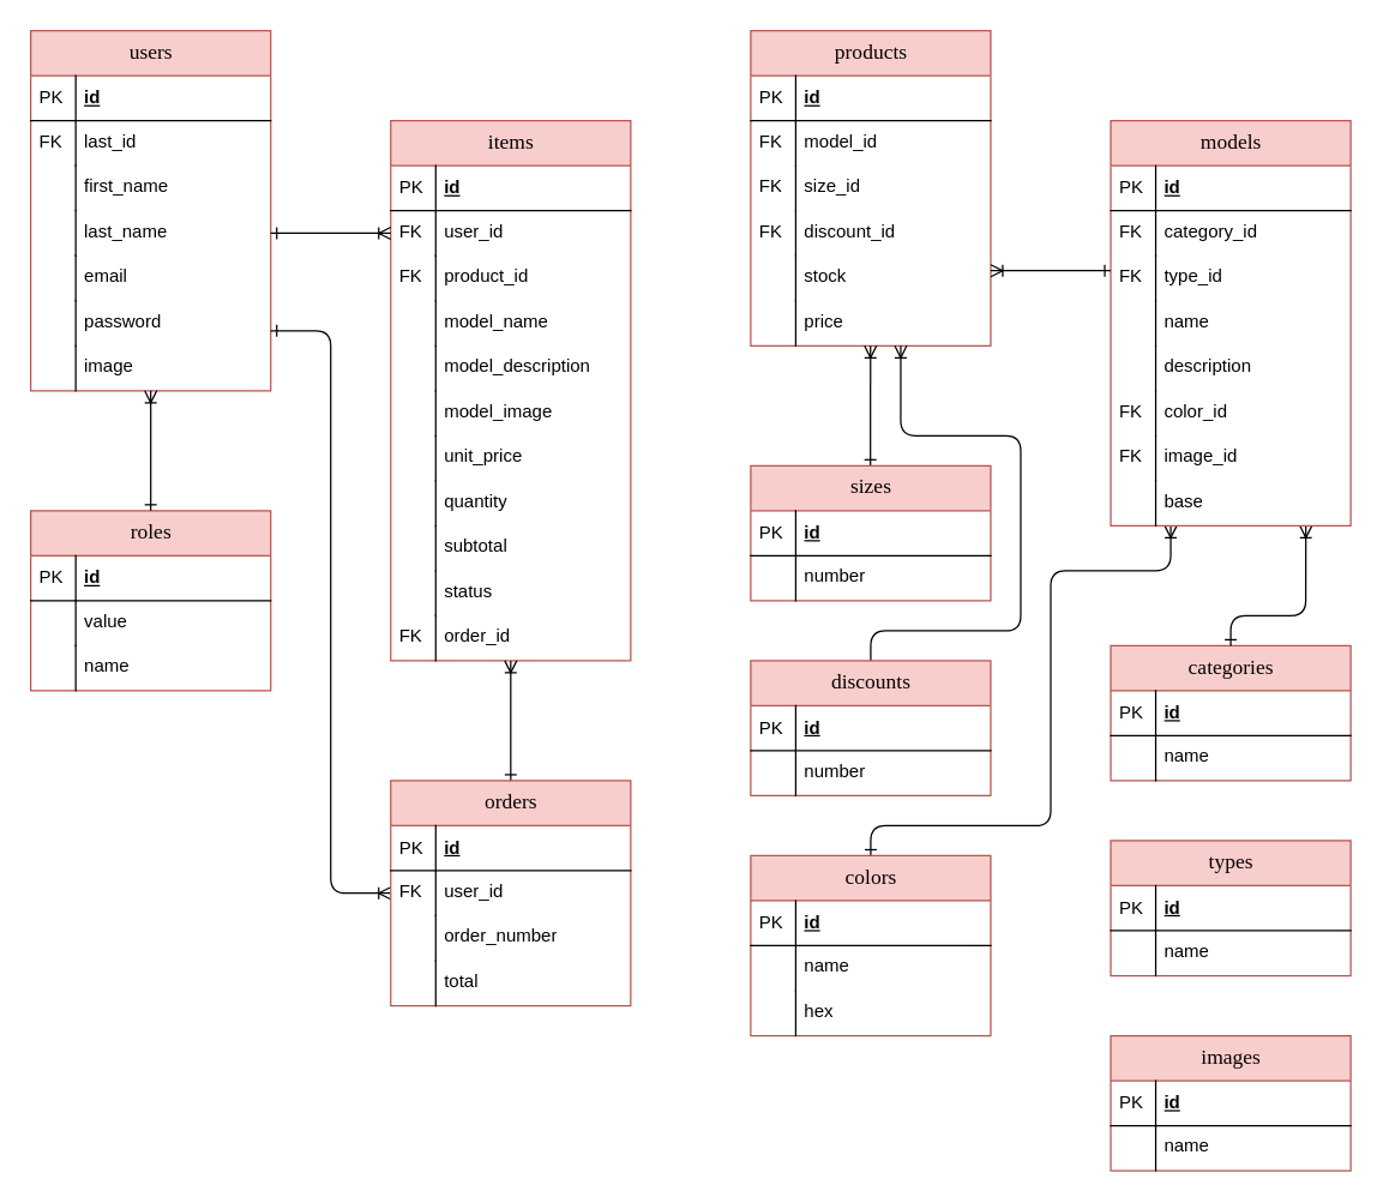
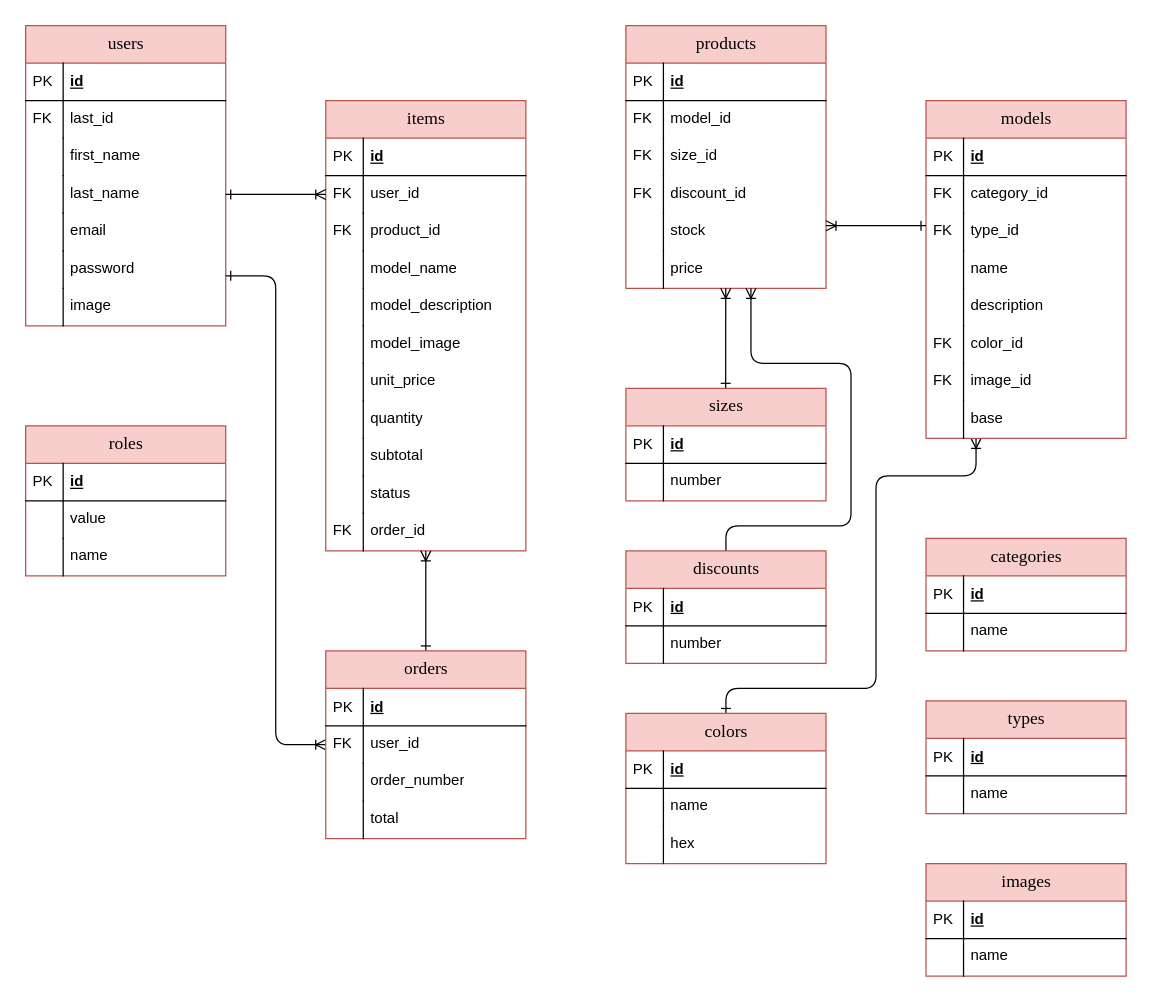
- <mxCell id="70" value="" style="endArrow=ERoneToMany;html=1;exitX=0.5;exitY=0;exitDx=0;exitDy=0;endFill=0;startArrow=ERone;startFill=0;" parent="1" source="63" target="15" edge="1"><mxGeometry width="50" height="50" relative="1" as="geometry"><mxPoint x="170" y="390" as="sourcePoint" /><mxPoint x="100" y="260" as="targetPoint" /></mxGeometry></mxCell>
- <mxCell id="75" value="" style="endArrow=ERoneToMany;html=1;endFill=0;startArrow=ERone;startFill=0;exitX=0.5;exitY=0;exitDx=0;exitDy=0;entryX=0.813;entryY=1;entryDx=0;entryDy=0;entryPerimeter=0;" parent="1" source="17" target="117" edge="1"><mxGeometry width="50" height="50" relative="1" as="geometry"><mxPoint x="820" y="410" as="sourcePoint" /><mxPoint x="870" y="360" as="targetPoint" /><Array as="points"><mxPoint x="820" y="410" /><mxPoint x="870" y="410" /></Array></mxGeometry></mxCell>
